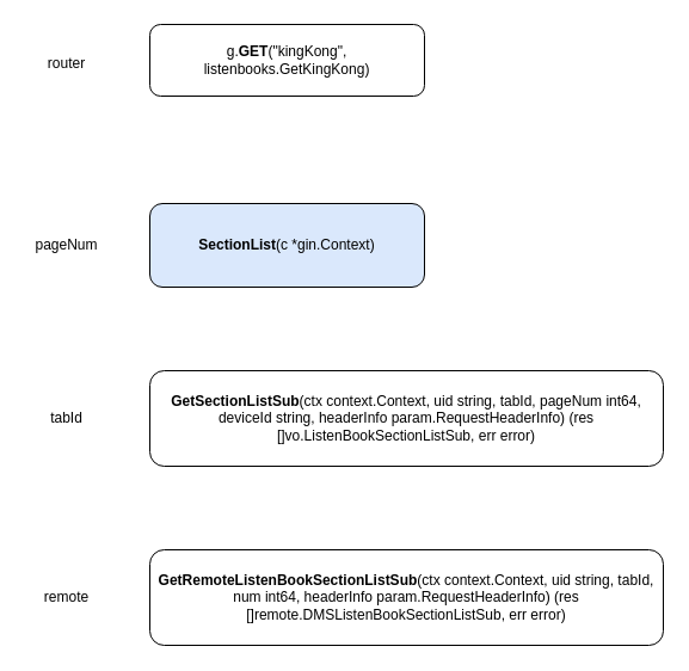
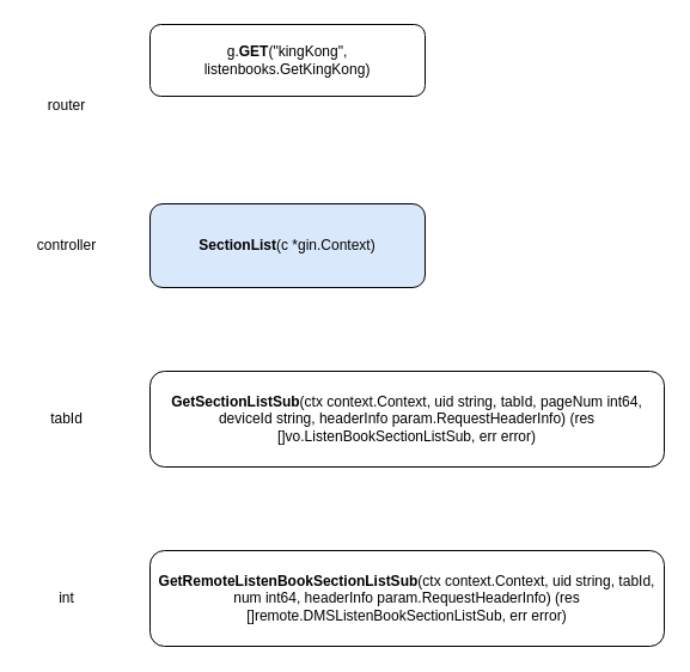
- <mxCell id="4" value="&lt;span style=&quot;text-wrap: wrap;&quot;&gt;router&lt;/span&gt;" style="text;html=1;align=center;verticalAlign=middle;resizable=0;points=[];autosize=1;strokeColor=none;fillColor=none;" vertex="1" parent="1"><mxGeometry x="30" y="38" width="50" height="30" as="geometry" /></mxCell>
+ <mxCell id="4" value="&lt;span style=&quot;text-wrap: wrap;&quot;&gt;router&lt;/span&gt;" style="text;html=1;align=center;verticalAlign=middle;resizable=0;points=[];autosize=1;strokeColor=none;fillColor=none;" vertex="1" parent="1"><mxGeometry x="30" y="73" width="50" height="30" as="geometry" /></mxCell>
- <mxCell id="5" value="&lt;span style=&quot;text-wrap: wrap;&quot;&gt;pageNum&lt;/span&gt;" style="text;html=1;align=center;verticalAlign=middle;resizable=0;points=[];autosize=1;strokeColor=none;fillColor=none;" vertex="1" parent="1"><mxGeometry x="20" y="190" width="70" height="30" as="geometry" /></mxCell>
+ <mxCell id="5" value="&lt;span style=&quot;text-wrap: wrap;&quot;&gt;controller&lt;/span&gt;" style="text;html=1;align=center;verticalAlign=middle;resizable=0;points=[];autosize=1;strokeColor=none;fillColor=none;" vertex="1" parent="1"><mxGeometry x="20" y="190" width="70" height="30" as="geometry" /></mxCell>
- <mxCell id="9" value="remote" style="text;html=1;align=center;verticalAlign=middle;resizable=0;points=[];autosize=1;strokeColor=none;fillColor=none;" vertex="1" parent="1"><mxGeometry x="25" y="485" width="60" height="30" as="geometry" /></mxCell>
+ <mxCell id="9" value="int" style="text;html=1;align=center;verticalAlign=middle;resizable=0;points=[];autosize=1;strokeColor=none;fillColor=none;" vertex="1" parent="1"><mxGeometry x="25" y="485" width="60" height="30" as="geometry" /></mxCell>
